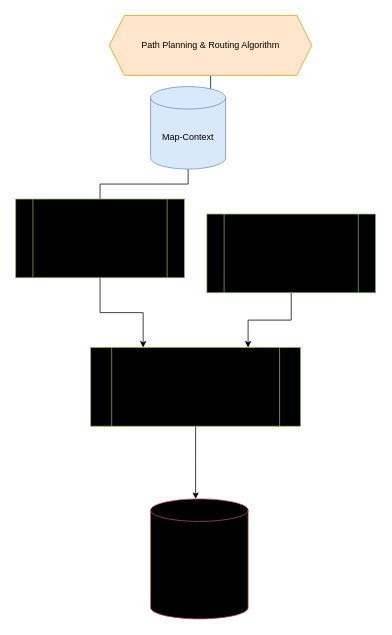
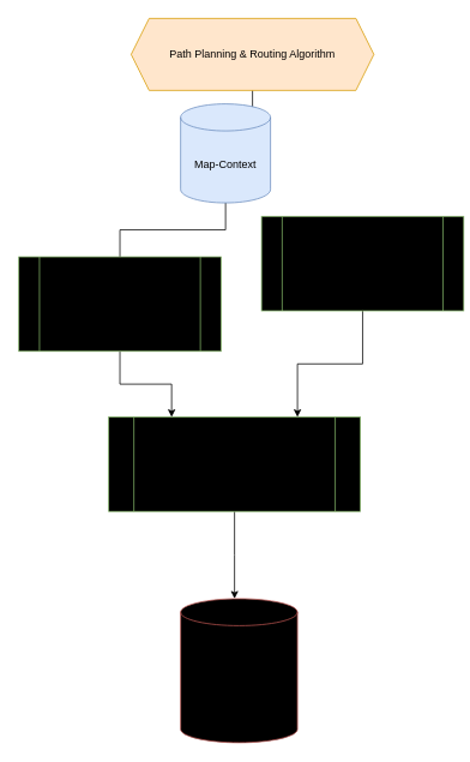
- <mxCell id="8" value="Fleet-Management&lt;div&gt;(robot coordinations)&lt;/div&gt;" style="shape=process;whiteSpace=wrap;html=1;backgroundOutline=1;fillColor=#000000;strokeColor=#82b366;" vertex="1" parent="1"><mxGeometry x="20" y="265" width="225" height="105" as="geometry" /></mxCell>
+ <mxCell id="8" value="Fleet-Management&lt;div&gt;(robot coordinations)&lt;/div&gt;" style="shape=process;whiteSpace=wrap;html=1;backgroundOutline=1;fillColor=#000000;strokeColor=#82b366;" vertex="1" parent="1"><mxGeometry x="20" y="285" width="225" height="105" as="geometry" /></mxCell>
- <mxCell id="10" value="Device-Management&lt;div&gt;(vtus, chargers, etc)&lt;/div&gt;" style="shape=process;whiteSpace=wrap;html=1;backgroundOutline=1;fillColor=#000000;strokeColor=#82b366;" vertex="1" parent="1"><mxGeometry x="275" y="285" width="225" height="105" as="geometry" /></mxCell>
+ <mxCell id="10" value="Device-Management&lt;div&gt;(vtus, chargers, etc)&lt;/div&gt;" style="shape=process;whiteSpace=wrap;html=1;backgroundOutline=1;fillColor=#000000;strokeColor=#82b366;" vertex="1" parent="1"><mxGeometry x="290" y="240" width="225" height="105" as="geometry" /></mxCell>
